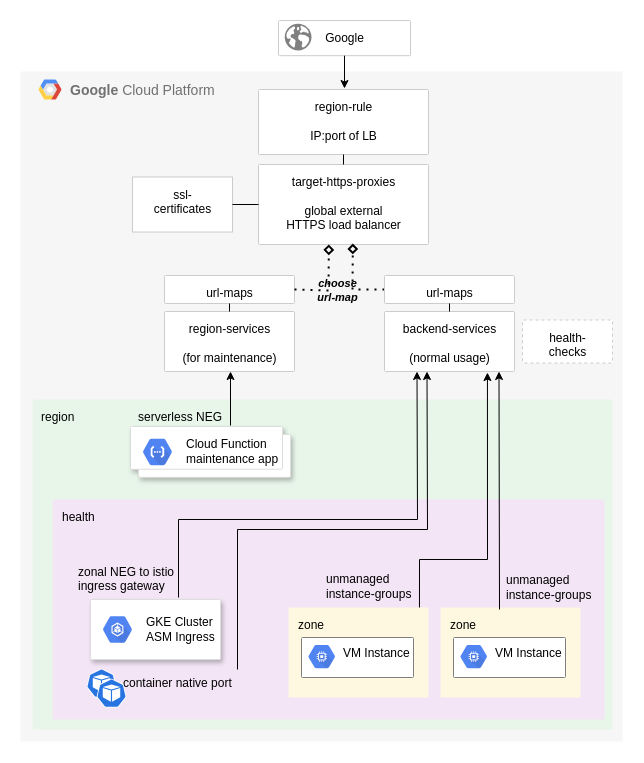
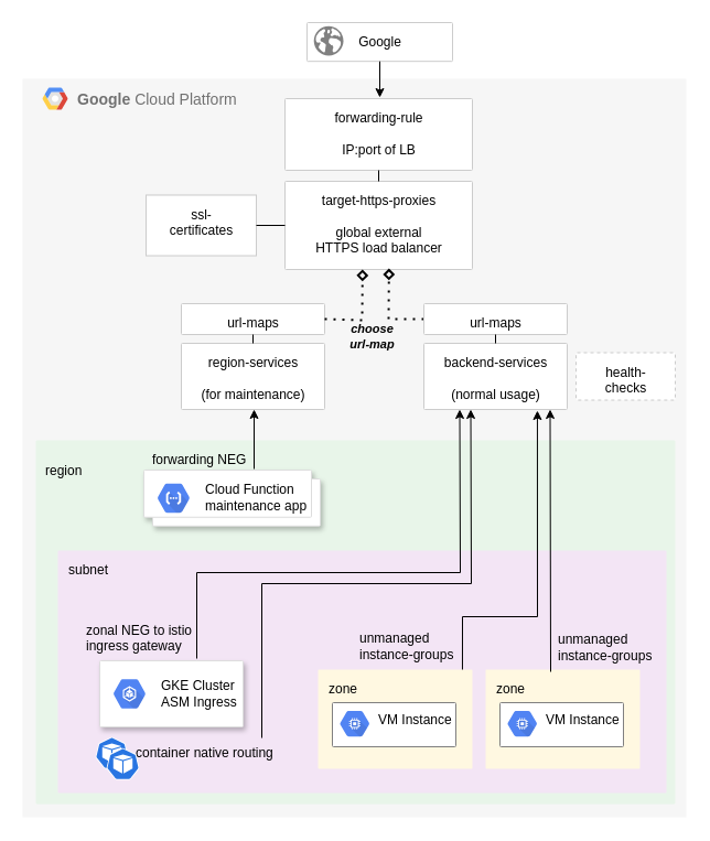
- <mxCell id="19" value="&lt;div&gt;region-rule&lt;/div&gt;&lt;div&gt;&lt;br&gt;&lt;/div&gt;IP:port of LB" style="sketch=0;points=[[0,0,0],[0.25,0,0],[0.5,0,0],[0.75,0,0],[1,0,0],[1,0.25,0],[1,0.5,0],[1,0.75,0],[1,1,0],[0.75,1,0],[0.5,1,0],[0.25,1,0],[0,1,0],[0,0.75,0],[0,0.5,0],[0,0.25,0]];rounded=1;absoluteArcSize=1;arcSize=2;html=1;strokeColor=#CCCCCC;gradientColor=none;shadow=0;dashed=0;fontSize=12;fontColor=#000000;align=center;verticalAlign=top;spacing=10;spacingTop=-4;fillColor=#FFFFFF;strokeWidth=1;" parent="1" vertex="1"><mxGeometry x="258" y="89" width="170" height="65" as="geometry" /></mxCell>
+ <mxCell id="19" value="&lt;div&gt;forwarding-rule&lt;/div&gt;&lt;div&gt;&lt;br&gt;&lt;/div&gt;IP:port of LB" style="sketch=0;points=[[0,0,0],[0.25,0,0],[0.5,0,0],[0.75,0,0],[1,0,0],[1,0.25,0],[1,0.5,0],[1,0.75,0],[1,1,0],[0.75,1,0],[0.5,1,0],[0.25,1,0],[0,1,0],[0,0.75,0],[0,0.5,0],[0,0.25,0]];rounded=1;absoluteArcSize=1;arcSize=2;html=1;strokeColor=#CCCCCC;gradientColor=none;shadow=0;dashed=0;fontSize=12;fontColor=#000000;align=center;verticalAlign=top;spacing=10;spacingTop=-4;fillColor=#FFFFFF;strokeWidth=1;" parent="1" vertex="1"><mxGeometry x="258" y="89" width="170" height="65" as="geometry" /></mxCell>
- <mxCell id="44" value="&lt;div style=&quot;font-size: 11px;&quot;&gt;&lt;font style=&quot;font-size: 11px;&quot;&gt;&lt;span style=&quot;font-size: 11px;&quot;&gt;choose&lt;br style=&quot;font-size: 11px;&quot;&gt;&lt;/span&gt;&lt;/font&gt;&lt;/div&gt;&lt;div style=&quot;font-size: 11px;&quot;&gt;&lt;font style=&quot;font-size: 11px;&quot;&gt;&lt;span style=&quot;font-size: 11px;&quot;&gt;url-map&lt;/span&gt;&lt;/font&gt;&lt;br style=&quot;font-size: 11px;&quot;&gt;&lt;/div&gt;" style="text;html=1;resizable=0;autosize=1;align=center;verticalAlign=middle;points=[];fillColor=none;strokeColor=none;rounded=0;fontStyle=3;fontColor=#000000;fontSize=11;" parent="1" vertex="1"><mxGeometry x="307" y="274.5" width="60" height="30" as="geometry" /></mxCell>
+ <mxCell id="44" value="&lt;div style=&quot;font-size: 11px;&quot;&gt;&lt;font style=&quot;font-size: 11px;&quot;&gt;&lt;span style=&quot;font-size: 11px;&quot;&gt;choose&lt;br style=&quot;font-size: 11px;&quot;&gt;&lt;/span&gt;&lt;/font&gt;&lt;/div&gt;&lt;div style=&quot;font-size: 11px;&quot;&gt;&lt;font style=&quot;font-size: 11px;&quot;&gt;&lt;span style=&quot;font-size: 11px;&quot;&gt;url-map&lt;/span&gt;&lt;/font&gt;&lt;br style=&quot;font-size: 11px;&quot;&gt;&lt;/div&gt;" style="text;html=1;resizable=0;autosize=1;align=center;verticalAlign=middle;points=[];fillColor=none;strokeColor=none;rounded=0;fontStyle=3;fontColor=#000000;fontSize=11;" parent="1" vertex="1"><mxGeometry x="307" y="289.5" width="60" height="30" as="geometry" /></mxCell>
- <mxCell id="6" value="&lt;div align=&quot;left&quot;&gt;region&lt;/div&gt;" style="text;html=1;resizable=0;autosize=1;align=left;verticalAlign=middle;points=[];fillColor=none;strokeColor=none;rounded=0;" parent="1" vertex="1"><mxGeometry x="39" y="407" width="50" height="20" as="geometry" /></mxCell>
+ <mxCell id="6" value="&lt;div align=&quot;left&quot;&gt;region&lt;/div&gt;" style="text;html=1;resizable=0;autosize=1;align=left;verticalAlign=middle;points=[];fillColor=none;strokeColor=none;rounded=0;" parent="1" vertex="1"><mxGeometry x="39" y="417" width="50" height="20" as="geometry" /></mxCell>
- <mxCell id="28" value="&lt;div&gt;serverless NEG&lt;/div&gt;" style="text;html=1;resizable=0;autosize=1;align=left;verticalAlign=middle;points=[];fillColor=none;strokeColor=none;rounded=0;" parent="1" vertex="1"><mxGeometry x="136" y="407" width="100" height="20" as="geometry" /></mxCell>
+ <mxCell id="28" value="&lt;div&gt;forwarding NEG&lt;/div&gt;" style="text;html=1;resizable=0;autosize=1;align=left;verticalAlign=middle;points=[];fillColor=none;strokeColor=none;rounded=0;" parent="1" vertex="1"><mxGeometry x="136" y="407" width="100" height="20" as="geometry" /></mxCell>
- <mxCell id="4" value="health" style="sketch=0;points=[[0,0,0],[0.25,0,0],[0.5,0,0],[0.75,0,0],[1,0,0],[1,0.25,0],[1,0.5,0],[1,0.75,0],[1,1,0],[0.75,1,0],[0.5,1,0],[0.25,1,0],[0,1,0],[0,0.75,0],[0,0.5,0],[0,0.25,0]];rounded=1;absoluteArcSize=1;arcSize=2;html=1;strokeColor=none;gradientColor=none;shadow=0;dashed=0;fontSize=12;fontColor=#000000;align=left;verticalAlign=top;spacing=10;spacingTop=-4;fillColor=#F3E5F5;" parent="1" vertex="1"><mxGeometry x="52" y="499" width="552" height="220" as="geometry" /></mxCell>
+ <mxCell id="4" value="subnet" style="sketch=0;points=[[0,0,0],[0.25,0,0],[0.5,0,0],[0.75,0,0],[1,0,0],[1,0.25,0],[1,0.5,0],[1,0.75,0],[1,1,0],[0.75,1,0],[0.5,1,0],[0.25,1,0],[0,1,0],[0,0.75,0],[0,0.5,0],[0,0.25,0]];rounded=1;absoluteArcSize=1;arcSize=2;html=1;strokeColor=none;gradientColor=none;shadow=0;dashed=0;fontSize=12;fontColor=#000000;align=left;verticalAlign=top;spacing=10;spacingTop=-4;fillColor=#F3E5F5;" parent="1" vertex="1"><mxGeometry x="52" y="499" width="552" height="220" as="geometry" /></mxCell>
- <mxCell id="35" value="container native port" style="text;html=1;resizable=0;autosize=1;align=left;verticalAlign=middle;points=[];fillColor=none;strokeColor=none;rounded=0;" parent="1" vertex="1"><mxGeometry x="121" y="672.6" width="140" height="20" as="geometry" /></mxCell>
+ <mxCell id="35" value="container native routing" style="text;html=1;resizable=0;autosize=1;align=left;verticalAlign=middle;points=[];fillColor=none;strokeColor=none;rounded=0;" parent="1" vertex="1"><mxGeometry x="121" y="672.6" width="140" height="20" as="geometry" /></mxCell>
